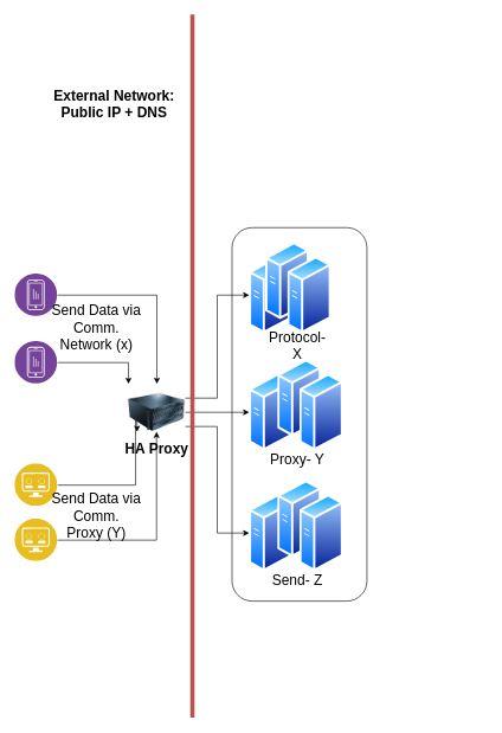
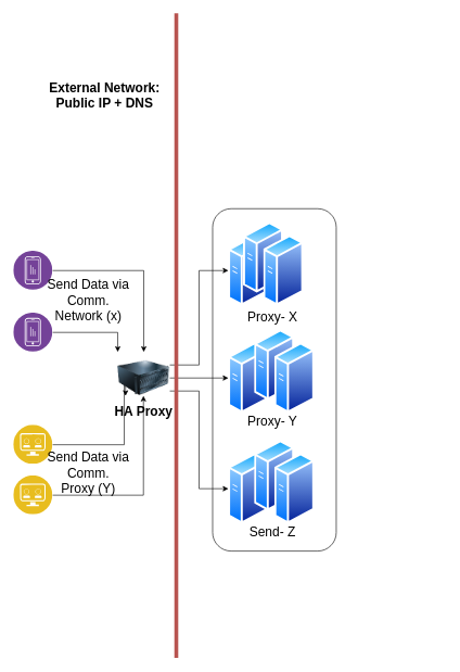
- <mxCell id="29" value="&lt;font style=&quot;font-size: 20px;&quot;&gt;Protocol- X&lt;/font&gt;" style="text;html=1;strokeColor=none;fillColor=none;align=center;verticalAlign=middle;whiteSpace=wrap;rounded=0;fontSize=20;" vertex="1" parent="1"><mxGeometry x="373" y="470" width="90" height="30" as="geometry" /></mxCell>
+ <mxCell id="29" value="&lt;font style=&quot;font-size: 20px;&quot;&gt;Proxy- X&lt;/font&gt;" style="text;html=1;strokeColor=none;fillColor=none;align=center;verticalAlign=middle;whiteSpace=wrap;rounded=0;fontSize=20;" vertex="1" parent="1"><mxGeometry x="373" y="470" width="90" height="30" as="geometry" /></mxCell>
